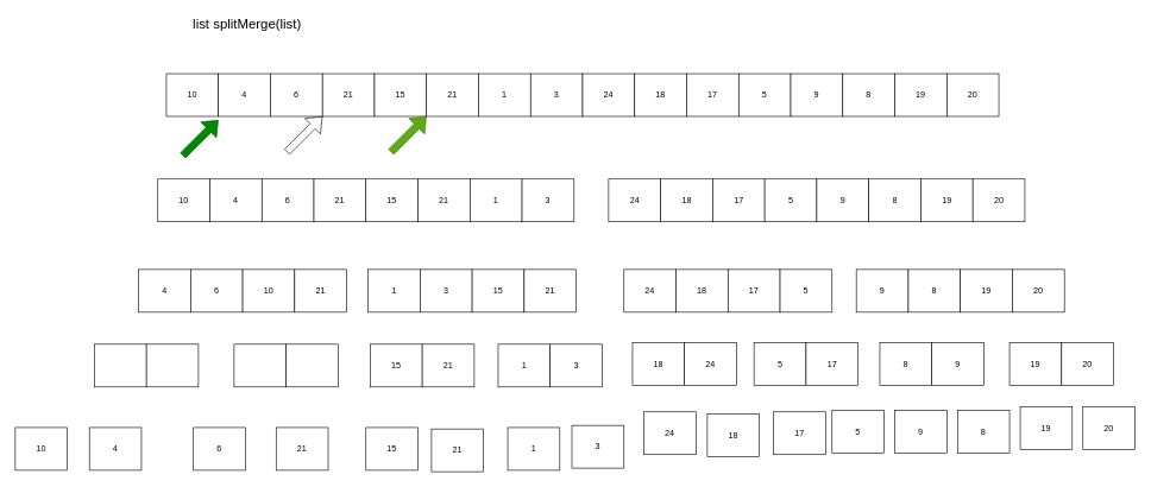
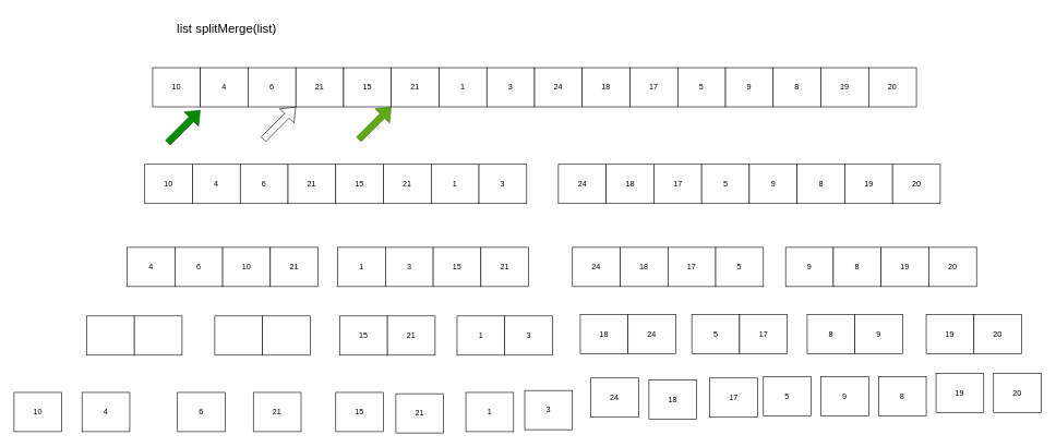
- <mxCell id="82" value="list splitMerge(list)" style="text;html=1;align=center;verticalAlign=middle;resizable=0;points=[];autosize=1;fontSize=19;" vertex="1" parent="1"><mxGeometry x="264" y="20" width="162" height="27" as="geometry" /></mxCell>
+ <mxCell id="82" value="list splitMerge(list)" style="text;html=1;align=center;verticalAlign=middle;resizable=0;points=[];autosize=1;fontSize=19;" vertex="1" parent="1"><mxGeometry x="264" y="30" width="162" height="27" as="geometry" /></mxCell>
